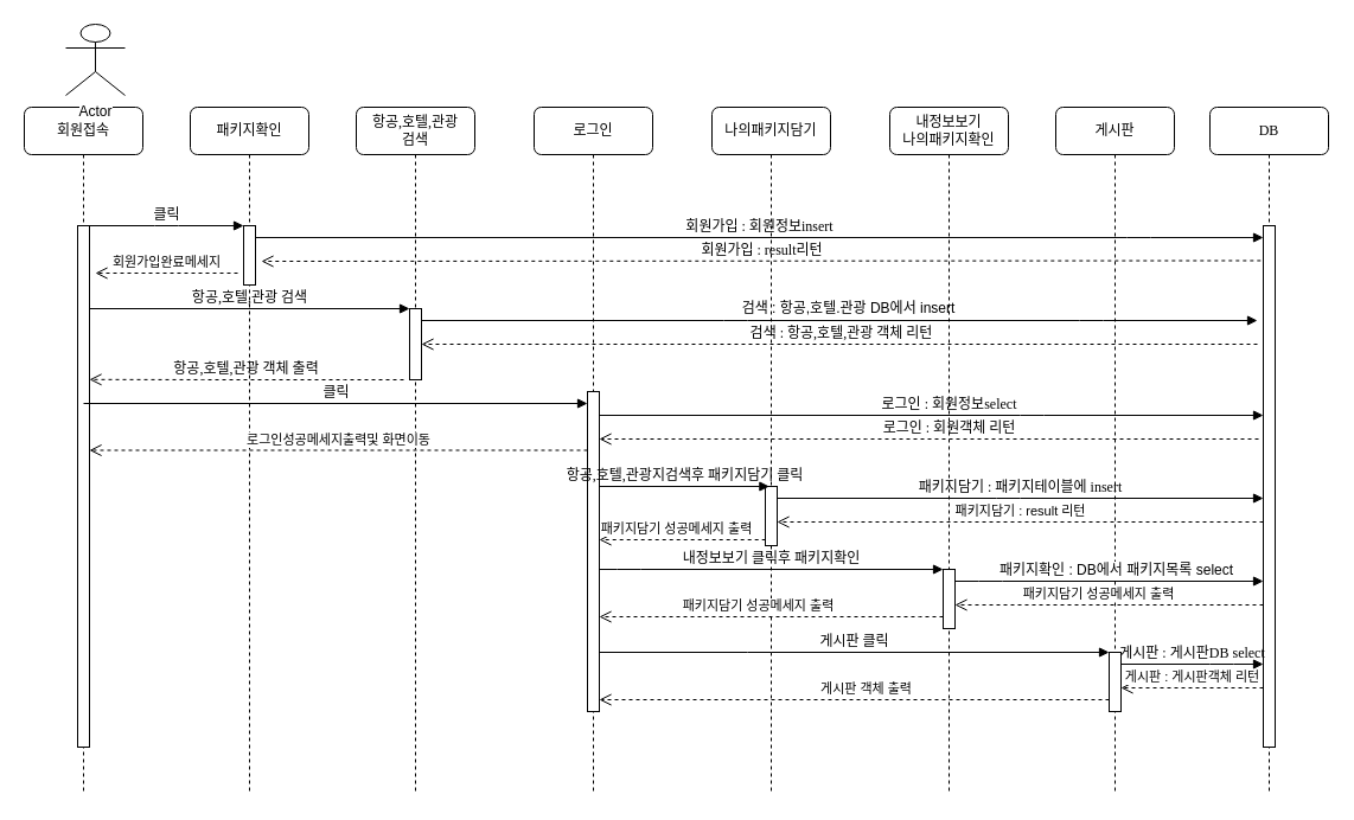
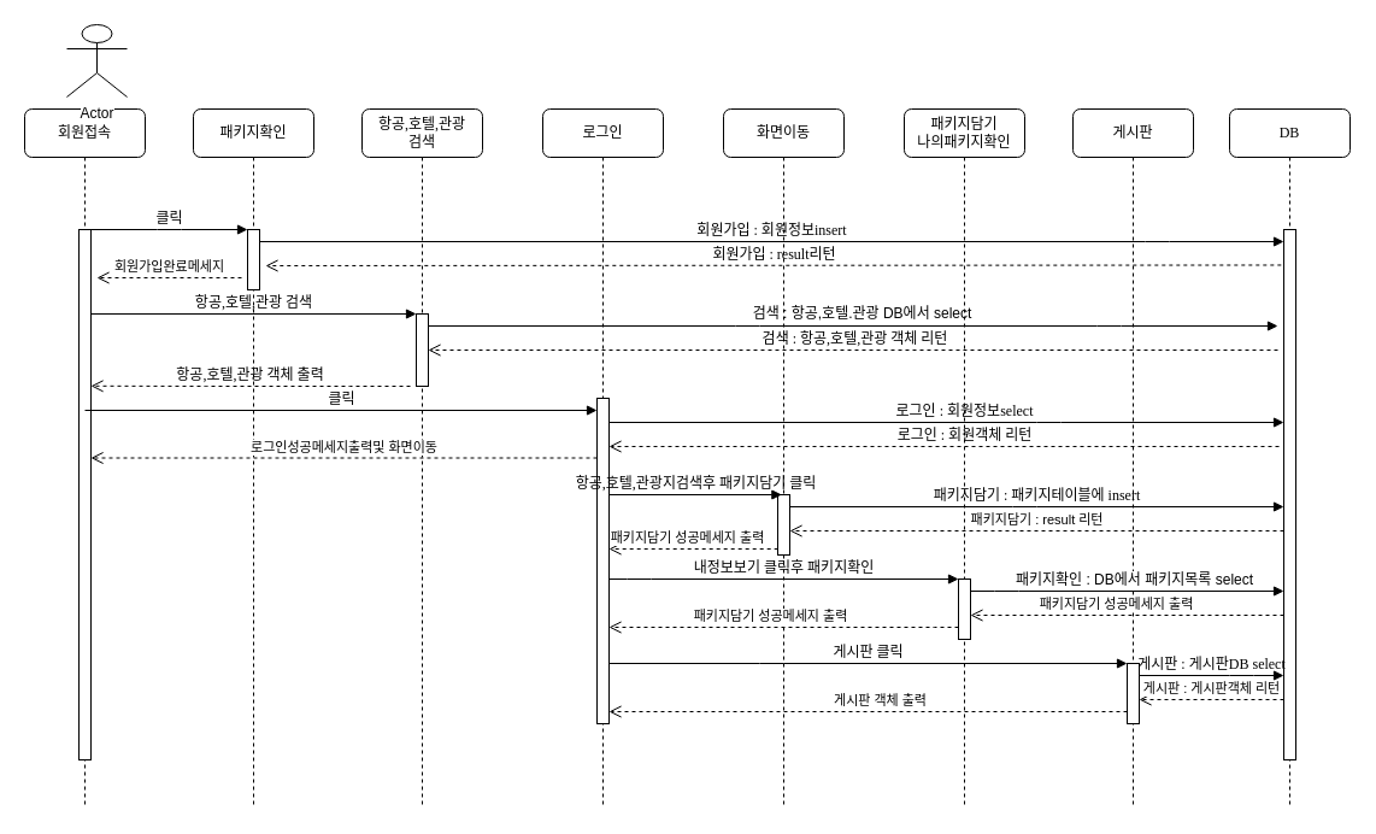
- <mxCell id="9" value="나의패키지담기" style="shape=umlLifeline;perimeter=lifelinePerimeter;whiteSpace=wrap;html=1;container=1;collapsible=0;recursiveResize=0;outlineConnect=0;rounded=1;shadow=0;comic=0;labelBackgroundColor=none;strokeWidth=1;fontFamily=Verdana;fontSize=12;align=center;" vertex="1" parent="1"><mxGeometry x="600" y="90" width="100" height="580" as="geometry" /></mxCell>
+ <mxCell id="9" value="화면이동" style="shape=umlLifeline;perimeter=lifelinePerimeter;whiteSpace=wrap;html=1;container=1;collapsible=0;recursiveResize=0;outlineConnect=0;rounded=1;shadow=0;comic=0;labelBackgroundColor=none;strokeWidth=1;fontFamily=Verdana;fontSize=12;align=center;" vertex="1" parent="1"><mxGeometry x="600" y="90" width="100" height="580" as="geometry" /></mxCell>
- <mxCell id="32" value="내정보보기&lt;br&gt;나의패키지확인" style="shape=umlLifeline;perimeter=lifelinePerimeter;whiteSpace=wrap;html=1;container=1;collapsible=0;recursiveResize=0;outlineConnect=0;rounded=1;shadow=0;comic=0;labelBackgroundColor=none;strokeWidth=1;fontFamily=Verdana;fontSize=12;align=center;" vertex="1" parent="1"><mxGeometry x="750" y="90" width="100" height="580" as="geometry" /></mxCell>
+ <mxCell id="32" value="패키지담기&lt;br&gt;나의패키지확인" style="shape=umlLifeline;perimeter=lifelinePerimeter;whiteSpace=wrap;html=1;container=1;collapsible=0;recursiveResize=0;outlineConnect=0;rounded=1;shadow=0;comic=0;labelBackgroundColor=none;strokeWidth=1;fontFamily=Verdana;fontSize=12;align=center;" vertex="1" parent="1"><mxGeometry x="750" y="90" width="100" height="580" as="geometry" /></mxCell>
- <mxCell id="36" value="검색 : 항공,호텔.관광 DB에서 insert" style="text;html=1;align=center;verticalAlign=middle;resizable=0;points=[];autosize=1;" vertex="1" parent="1"><mxGeometry x="610" y="250" width="210" height="20" as="geometry" /></mxCell>
+ <mxCell id="36" value="검색 : 항공,호텔.관광 DB에서 select" style="text;html=1;align=center;verticalAlign=middle;resizable=0;points=[];autosize=1;" vertex="1" parent="1"><mxGeometry x="610" y="250" width="210" height="20" as="geometry" /></mxCell>
